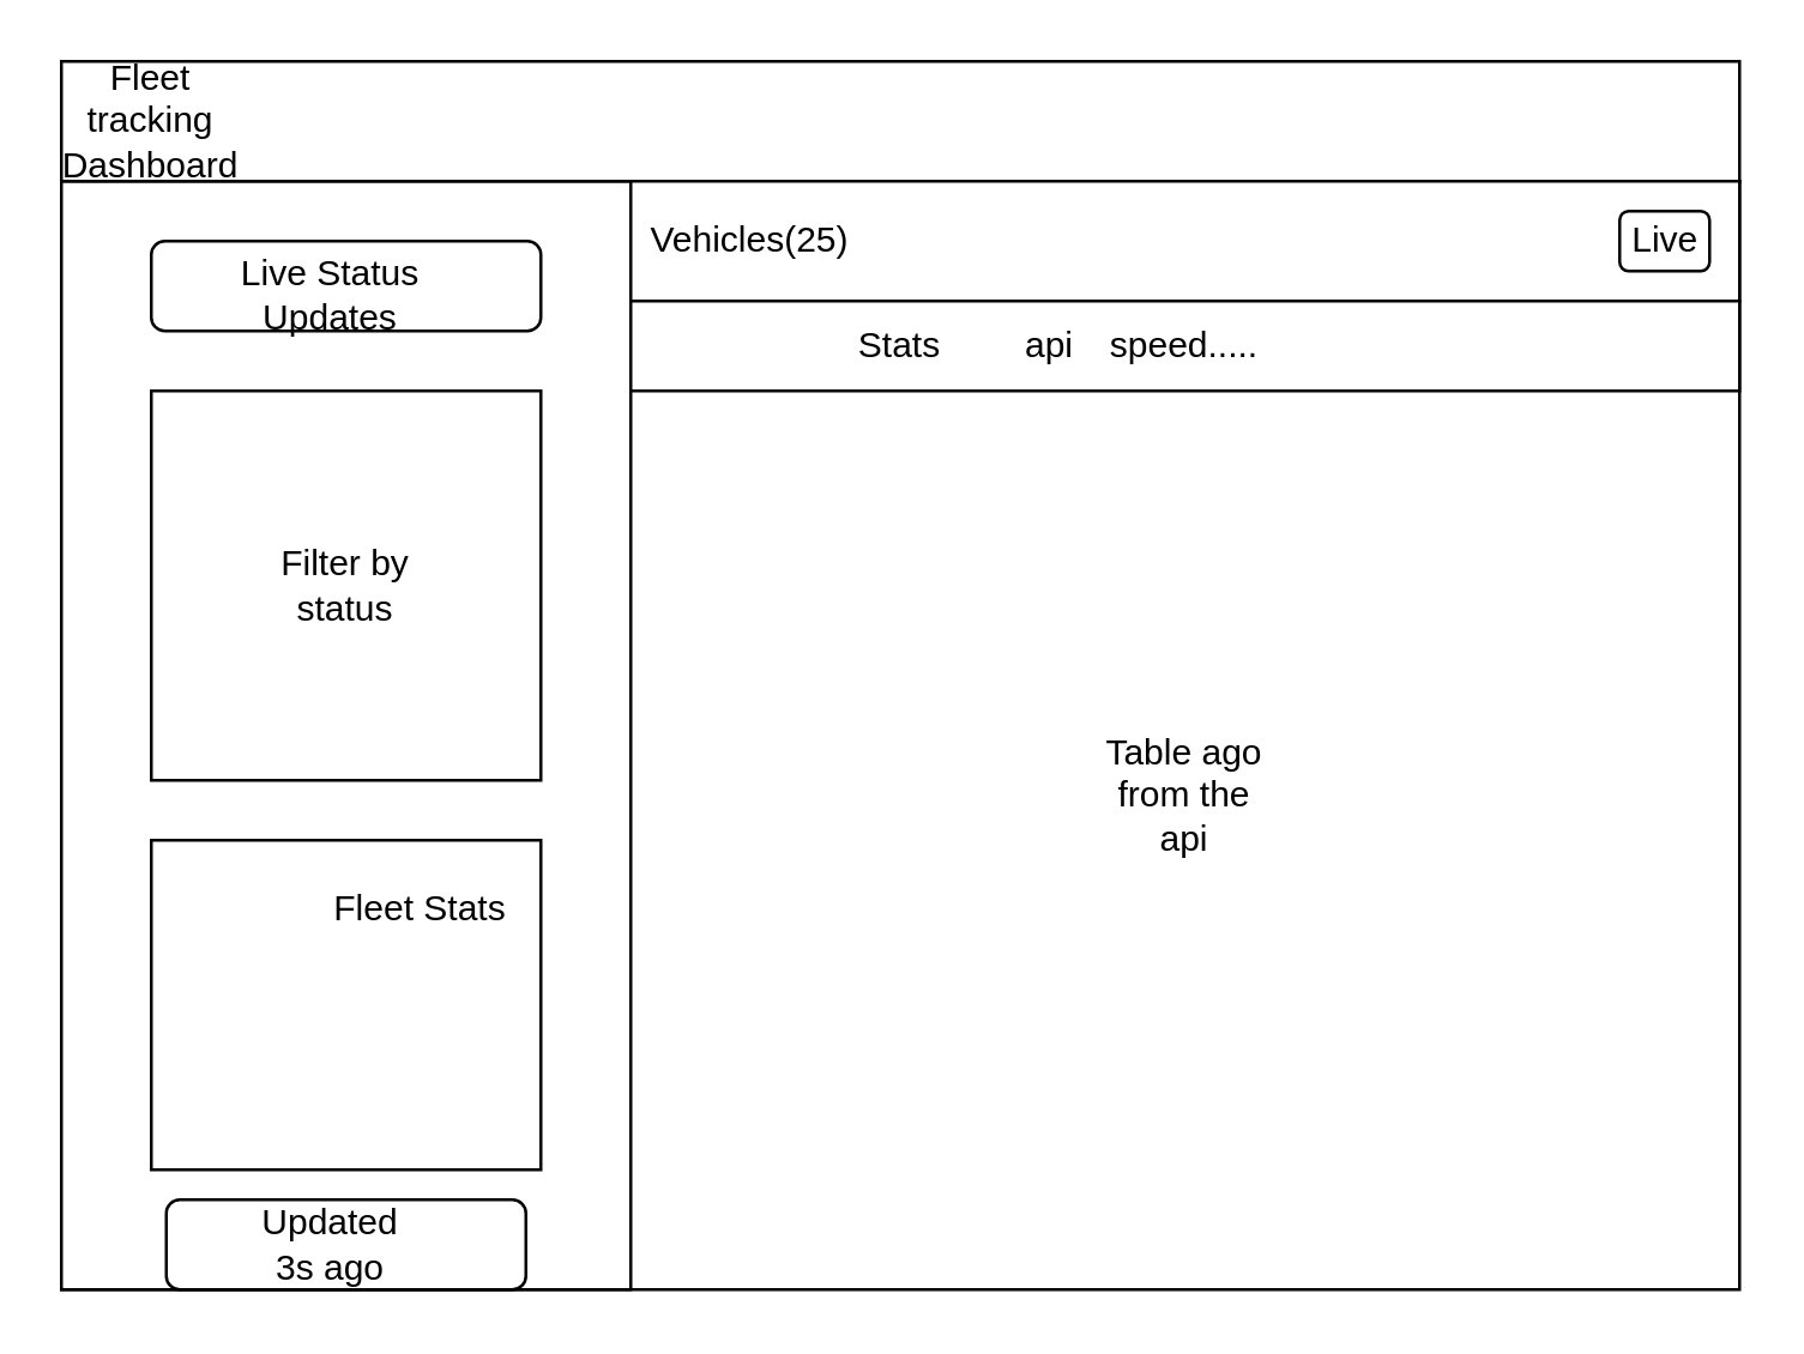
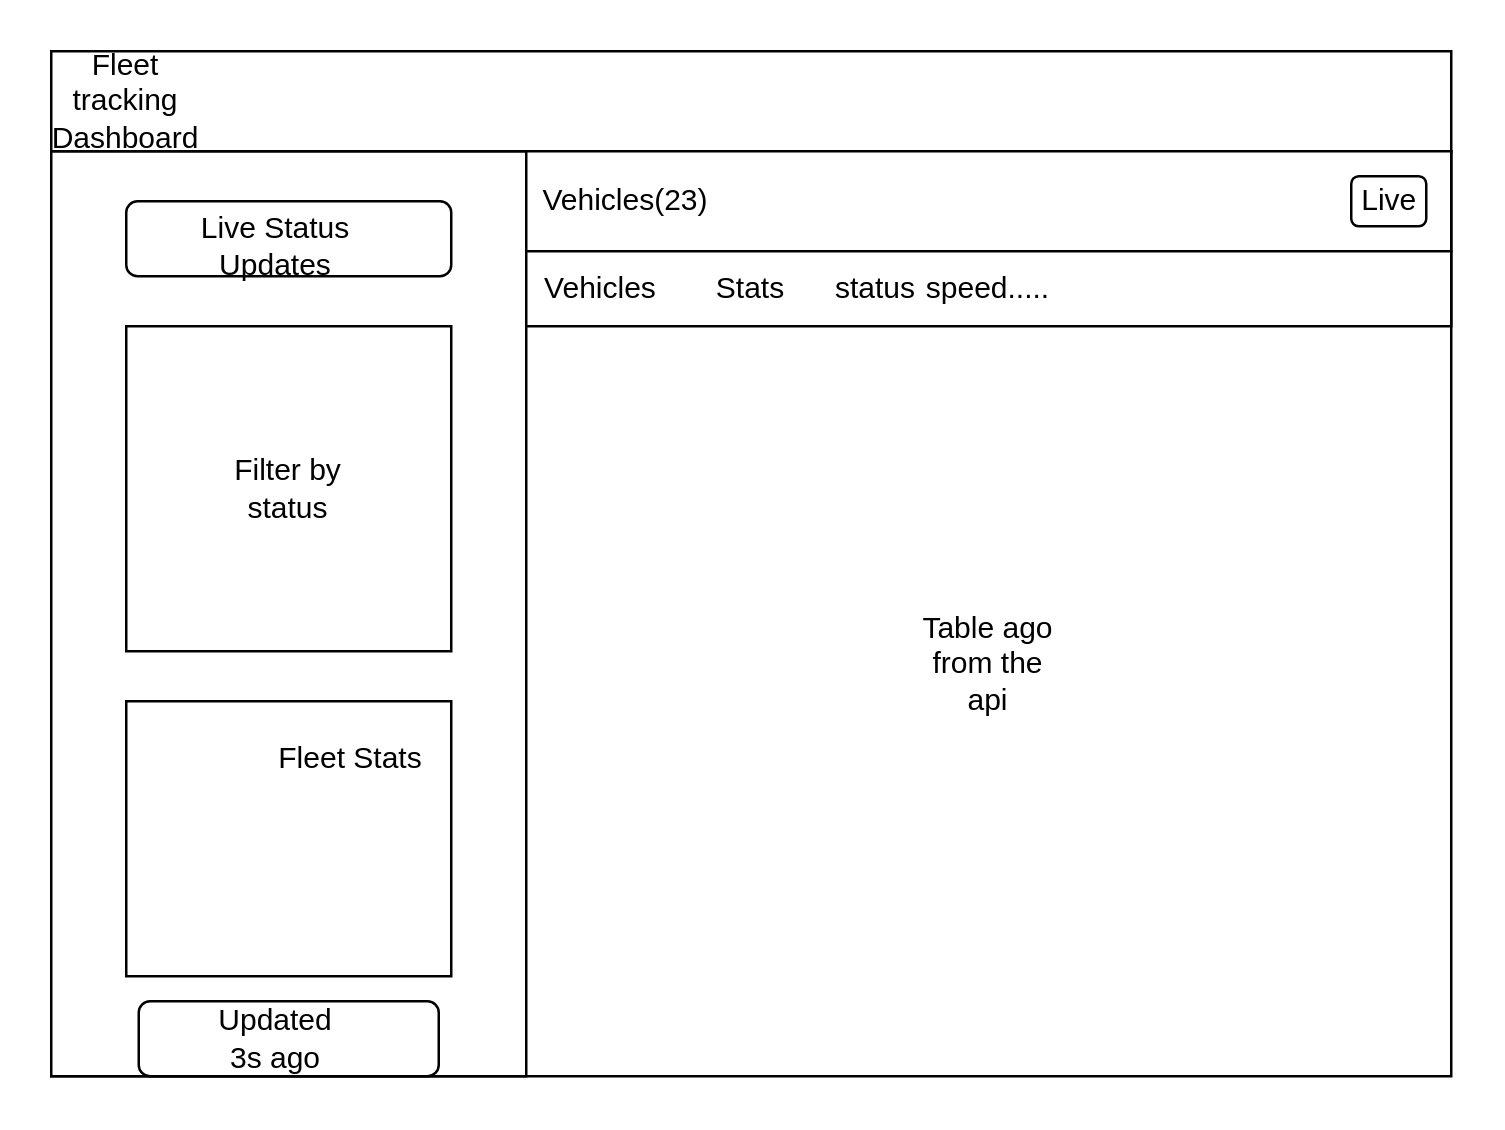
- <mxCell id="12" value="Vehicles(25)" style="text;html=1;align=center;verticalAlign=middle;whiteSpace=wrap;rounded=0;" vertex="1" parent="1"><mxGeometry x="220" y="65" width="60" height="30" as="geometry" /></mxCell>
+ <mxCell id="12" value="Vehicles(23)" style="text;html=1;align=center;verticalAlign=middle;whiteSpace=wrap;rounded=0;" vertex="1" parent="1"><mxGeometry x="220" y="65" width="60" height="30" as="geometry" /></mxCell>
+ <mxCell id="18" value="Vehicles" style="text;html=1;align=center;verticalAlign=middle;whiteSpace=wrap;rounded=0;" vertex="1" parent="1"><mxGeometry x="210" y="100" width="60" height="30" as="geometry" /></mxCell>
- <mxCell id="20" value="api" style="text;html=1;align=center;verticalAlign=middle;whiteSpace=wrap;rounded=0;" vertex="1" parent="1"><mxGeometry x="320" y="100" width="60" height="30" as="geometry" /></mxCell>
+ <mxCell id="20" value="status" style="text;html=1;align=center;verticalAlign=middle;whiteSpace=wrap;rounded=0;" vertex="1" parent="1"><mxGeometry x="320" y="100" width="60" height="30" as="geometry" /></mxCell>
